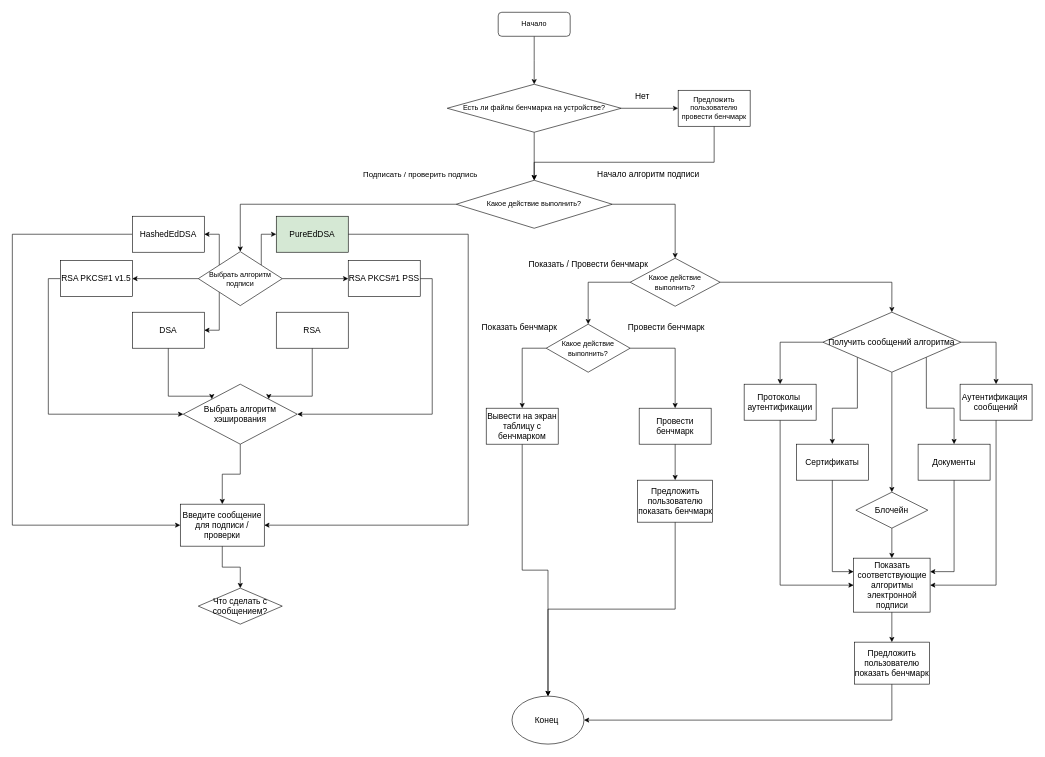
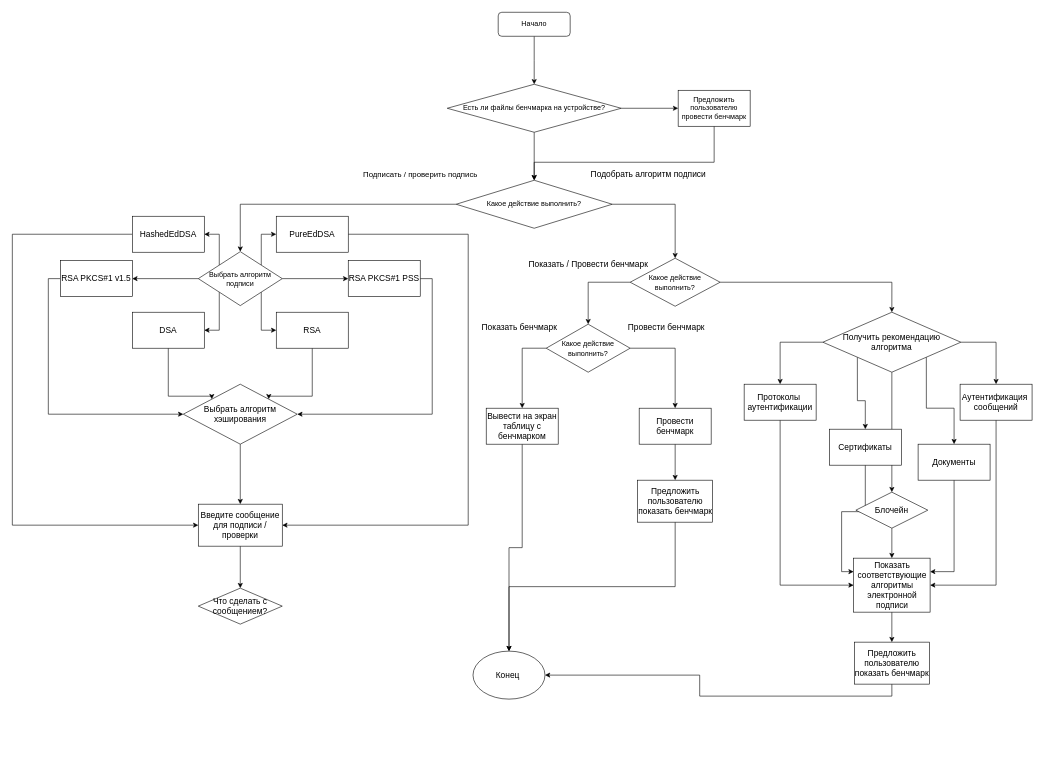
- <mxCell id="9" value="&lt;font style=&quot;font-size: 14px;&quot;&gt;Нет&lt;/font&gt;" style="text;html=1;align=center;verticalAlign=middle;resizable=0;points=[];autosize=1;strokeColor=none;fillColor=none;" vertex="1" parent="1"><mxGeometry x="1045" y="145" width="50" height="30" as="geometry" /></mxCell>
- <mxCell id="24" value="&lt;font style=&quot;font-size: 14px;&quot;&gt;Начало алгоритм подписи&lt;/font&gt;" style="text;html=1;align=center;verticalAlign=middle;resizable=0;points=[];autosize=1;strokeColor=none;fillColor=none;fontSize=13;" vertex="1" parent="1"><mxGeometry x="970" y="275" width="220" height="30" as="geometry" /></mxCell>
+ <mxCell id="24" value="&lt;font style=&quot;font-size: 14px;&quot;&gt;Подобрать алгоритм подписи&lt;/font&gt;" style="text;html=1;align=center;verticalAlign=middle;resizable=0;points=[];autosize=1;strokeColor=none;fillColor=none;fontSize=13;" vertex="1" parent="1"><mxGeometry x="970" y="275" width="220" height="30" as="geometry" /></mxCell>
- <mxCell id="61" value="PureEdDSA" style="rounded=0;whiteSpace=wrap;html=1;fontSize=14;fillColor=#d5e8d4;" vertex="1" parent="1"><mxGeometry x="460" y="360" width="120" height="60" as="geometry" /></mxCell>
+ <mxCell id="61" value="PureEdDSA" style="rounded=0;whiteSpace=wrap;html=1;fontSize=14;" vertex="1" parent="1"><mxGeometry x="460" y="360" width="120" height="60" as="geometry" /></mxCell>
+ <mxCell id="13" style="edgeStyle=orthogonalEdgeStyle;rounded=0;orthogonalLoop=1;jettySize=auto;html=1;exitX=1;exitY=1;exitDx=0;exitDy=0;entryX=0;entryY=0.5;entryDx=0;entryDy=0;fontSize=14;" edge="1" parent="1" source="19" target="69"><mxGeometry relative="1" as="geometry" /></mxCell>
- <mxCell id="43" value="Получить сообщений алгоритма" style="rhombus;whiteSpace=wrap;html=1;fontSize=14;" vertex="1" parent="1"><mxGeometry x="1371.25" y="520" width="230" height="100" as="geometry" /></mxCell>
+ <mxCell id="43" value="Получить рекомендацию алгоритма" style="rhombus;whiteSpace=wrap;html=1;fontSize=14;" vertex="1" parent="1"><mxGeometry x="1371.25" y="520" width="230" height="100" as="geometry" /></mxCell>
- <mxCell id="47" value="Сертификаты" style="rounded=0;whiteSpace=wrap;html=1;fontSize=14;" vertex="1" parent="1"><mxGeometry x="1327" y="740" width="120" height="60" as="geometry" /></mxCell>
+ <mxCell id="47" value="Сертификаты" style="rounded=0;whiteSpace=wrap;html=1;fontSize=14;" vertex="1" parent="1"><mxGeometry x="1382" y="715" width="120" height="60" as="geometry" /></mxCell>
- <mxCell id="73" value="Введите сообщение для подписи / проверки" style="rounded=0;whiteSpace=wrap;html=1;fontSize=14;" vertex="1" parent="1"><mxGeometry x="300" y="840" width="140" height="70" as="geometry" /></mxCell>
+ <mxCell id="73" value="Введите сообщение для подписи / проверки" style="rounded=0;whiteSpace=wrap;html=1;fontSize=14;" vertex="1" parent="1"><mxGeometry x="330" y="840" width="140" height="70" as="geometry" /></mxCell>
- <mxCell id="35" value="Конец&amp;nbsp;" style="ellipse;whiteSpace=wrap;html=1;fontSize=14;" vertex="1" parent="1"><mxGeometry x="853" y="1160" width="120" height="80" as="geometry" /></mxCell>
+ <mxCell id="35" value="Конец&amp;nbsp;" style="ellipse;whiteSpace=wrap;html=1;fontSize=14;" vertex="1" parent="1"><mxGeometry x="788" y="1085" width="120" height="80" as="geometry" /></mxCell>
